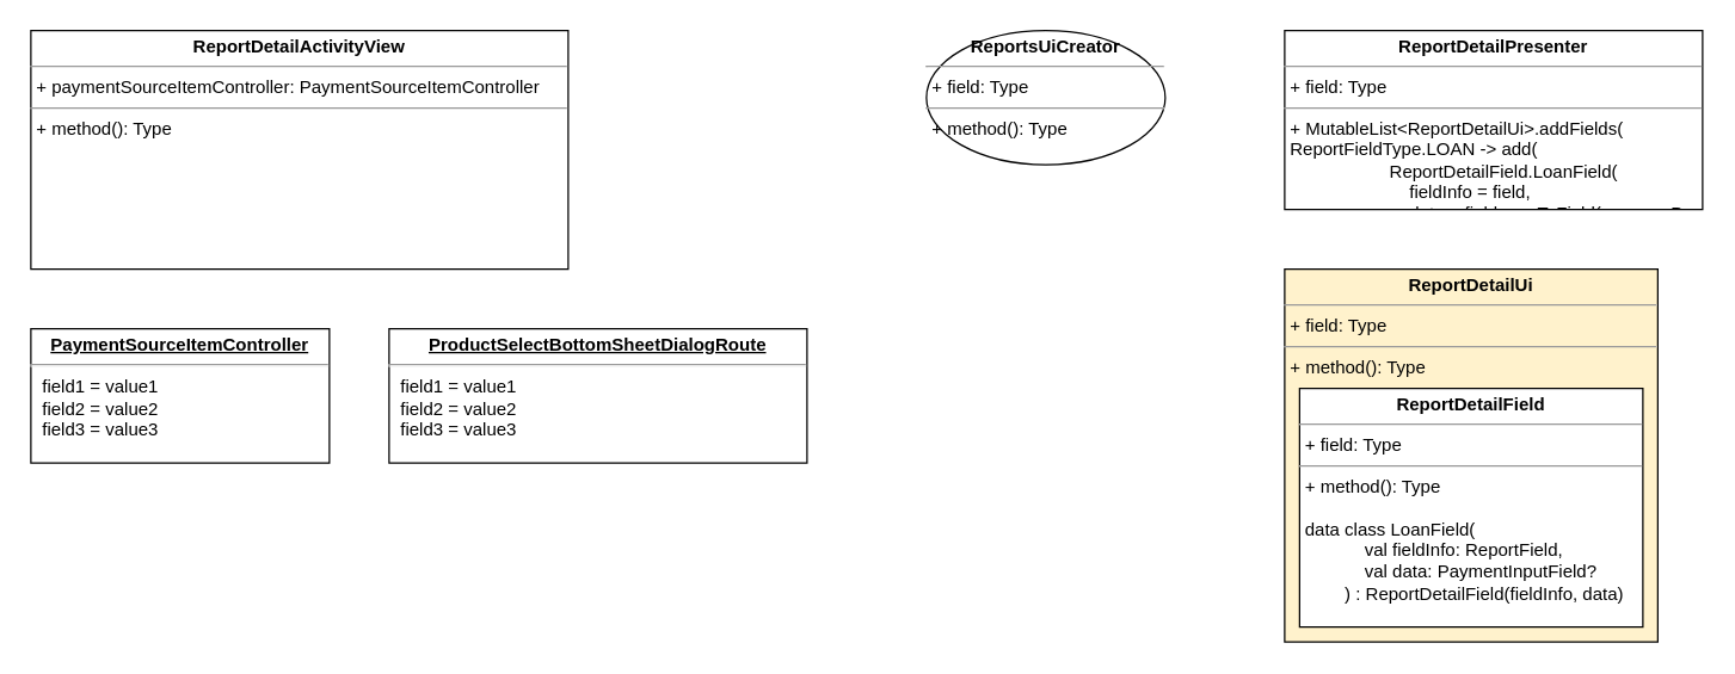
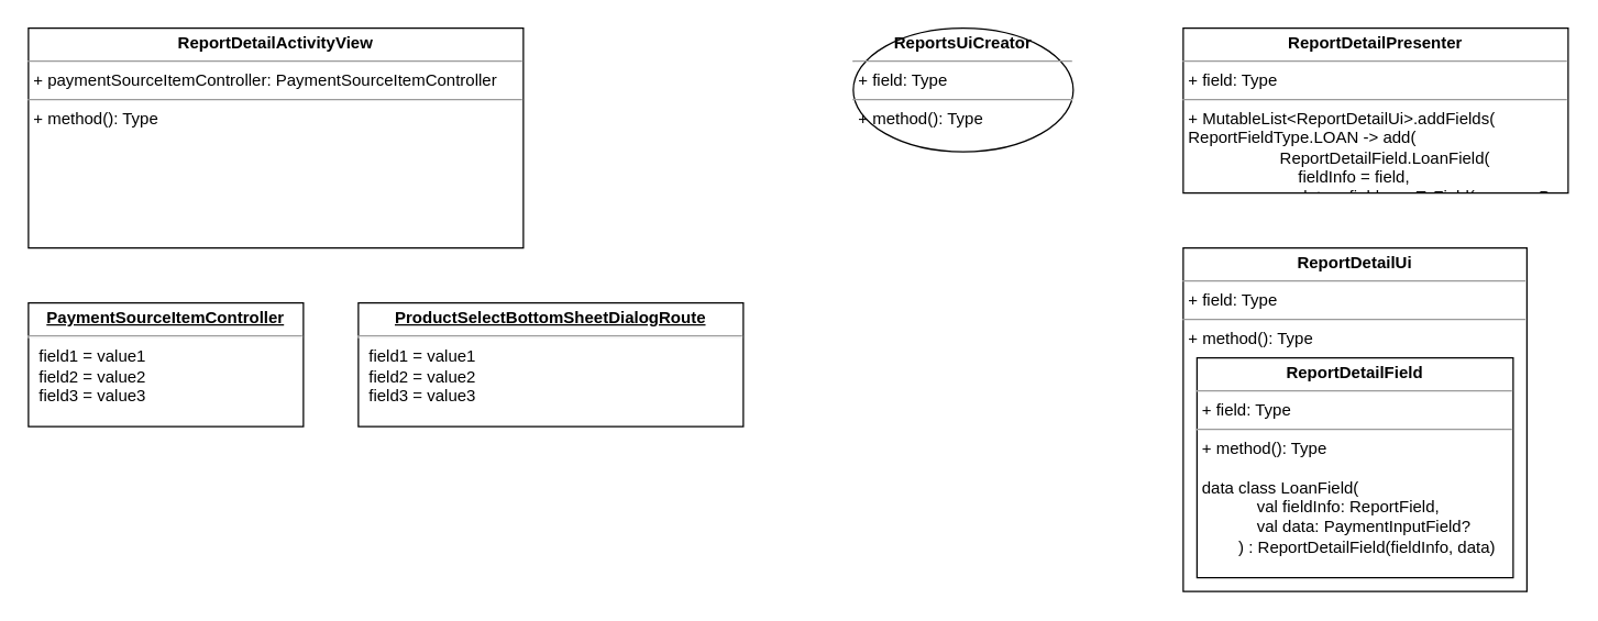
- <mxCell id="7" value="&lt;p style=&quot;margin: 0px ; margin-top: 4px ; text-align: center&quot;&gt;&lt;b&gt;ReportDetailUi&lt;/b&gt;&lt;/p&gt;&lt;hr size=&quot;1&quot;&gt;&lt;p style=&quot;margin: 0px ; margin-left: 4px&quot;&gt;+ field: Type&lt;/p&gt;&lt;hr size=&quot;1&quot;&gt;&lt;p style=&quot;margin: 0px ; margin-left: 4px&quot;&gt;+ method(): Type&lt;/p&gt;" style="verticalAlign=top;align=left;overflow=fill;fontSize=12;fontFamily=Helvetica;html=1;fillColor=#fff2cc;" vertex="1" parent="1"><mxGeometry x="860" y="180" width="250" height="250" as="geometry" /></mxCell>
+ <mxCell id="7" value="&lt;p style=&quot;margin: 0px ; margin-top: 4px ; text-align: center&quot;&gt;&lt;b&gt;ReportDetailUi&lt;/b&gt;&lt;/p&gt;&lt;hr size=&quot;1&quot;&gt;&lt;p style=&quot;margin: 0px ; margin-left: 4px&quot;&gt;+ field: Type&lt;/p&gt;&lt;hr size=&quot;1&quot;&gt;&lt;p style=&quot;margin: 0px ; margin-left: 4px&quot;&gt;+ method(): Type&lt;/p&gt;" style="verticalAlign=top;align=left;overflow=fill;fontSize=12;fontFamily=Helvetica;html=1;" vertex="1" parent="1"><mxGeometry x="860" y="180" width="250" height="250" as="geometry" /></mxCell>
